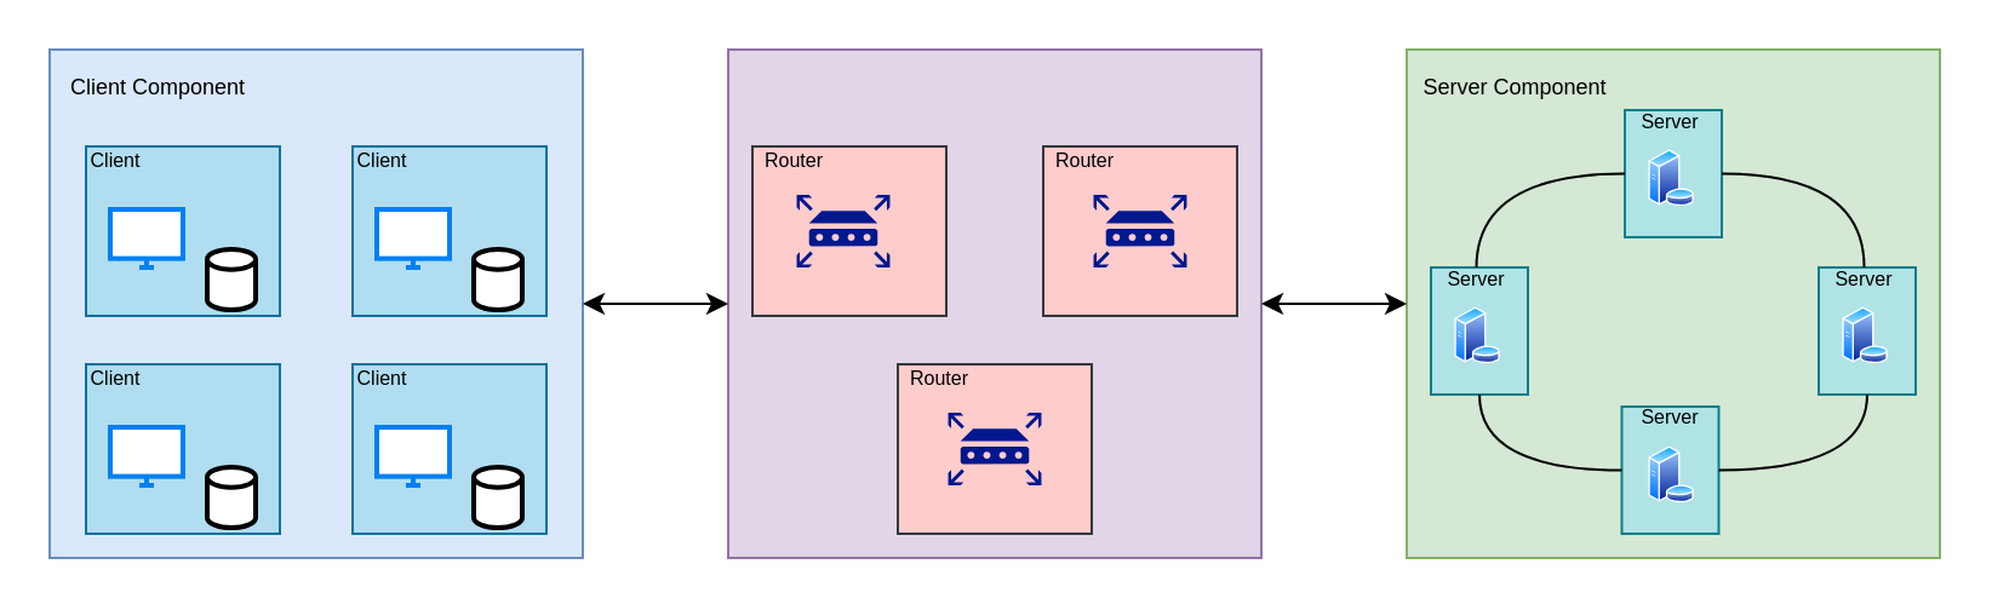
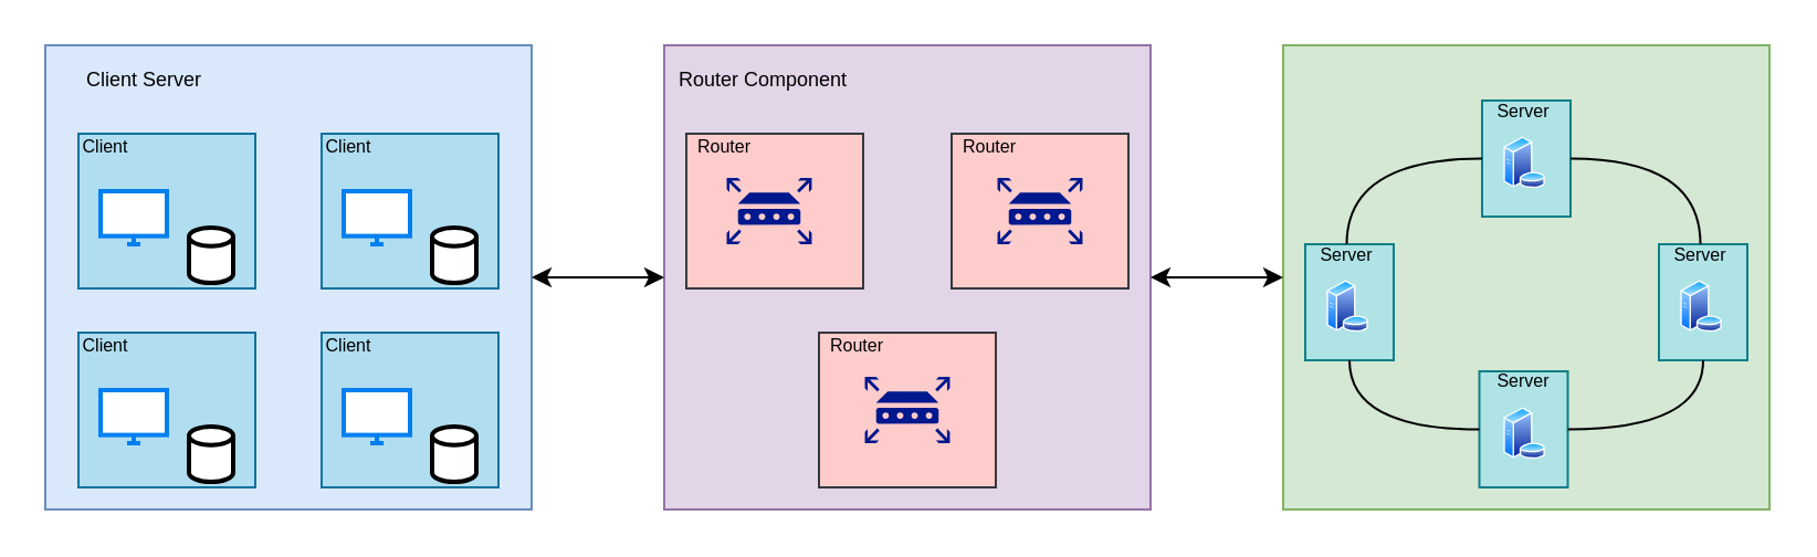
- <mxCell id="3" value="&lt;font style=&quot;font-size: 9px;&quot;&gt;Client Component&lt;/font&gt;" style="text;html=1;strokeColor=none;fillColor=none;align=center;verticalAlign=middle;whiteSpace=wrap;rounded=0;" vertex="1" parent="1"><mxGeometry x="20" y="20" width="90" height="30" as="geometry" /></mxCell>
+ <mxCell id="3" value="&lt;font style=&quot;font-size: 9px;&quot;&gt;Client Server&lt;/font&gt;" style="text;html=1;strokeColor=none;fillColor=none;align=center;verticalAlign=middle;whiteSpace=wrap;rounded=0;" vertex="1" parent="1"><mxGeometry x="20" y="20" width="90" height="30" as="geometry" /></mxCell>
+ <mxCell id="26" value="&lt;font style=&quot;font-size: 9px;&quot;&gt;Router Component&lt;/font&gt;" style="text;html=1;strokeColor=none;fillColor=none;align=center;verticalAlign=middle;whiteSpace=wrap;rounded=0;" vertex="1" parent="1"><mxGeometry x="300" y="20" width="90" height="30" as="geometry" /></mxCell>
- <mxCell id="27" value="&lt;font style=&quot;font-size: 9px;&quot;&gt;Server Component&lt;/font&gt;" style="text;html=1;strokeColor=none;fillColor=none;align=center;verticalAlign=middle;whiteSpace=wrap;rounded=0;" vertex="1" parent="1"><mxGeometry x="580" y="20" width="90" height="30" as="geometry" /></mxCell>
